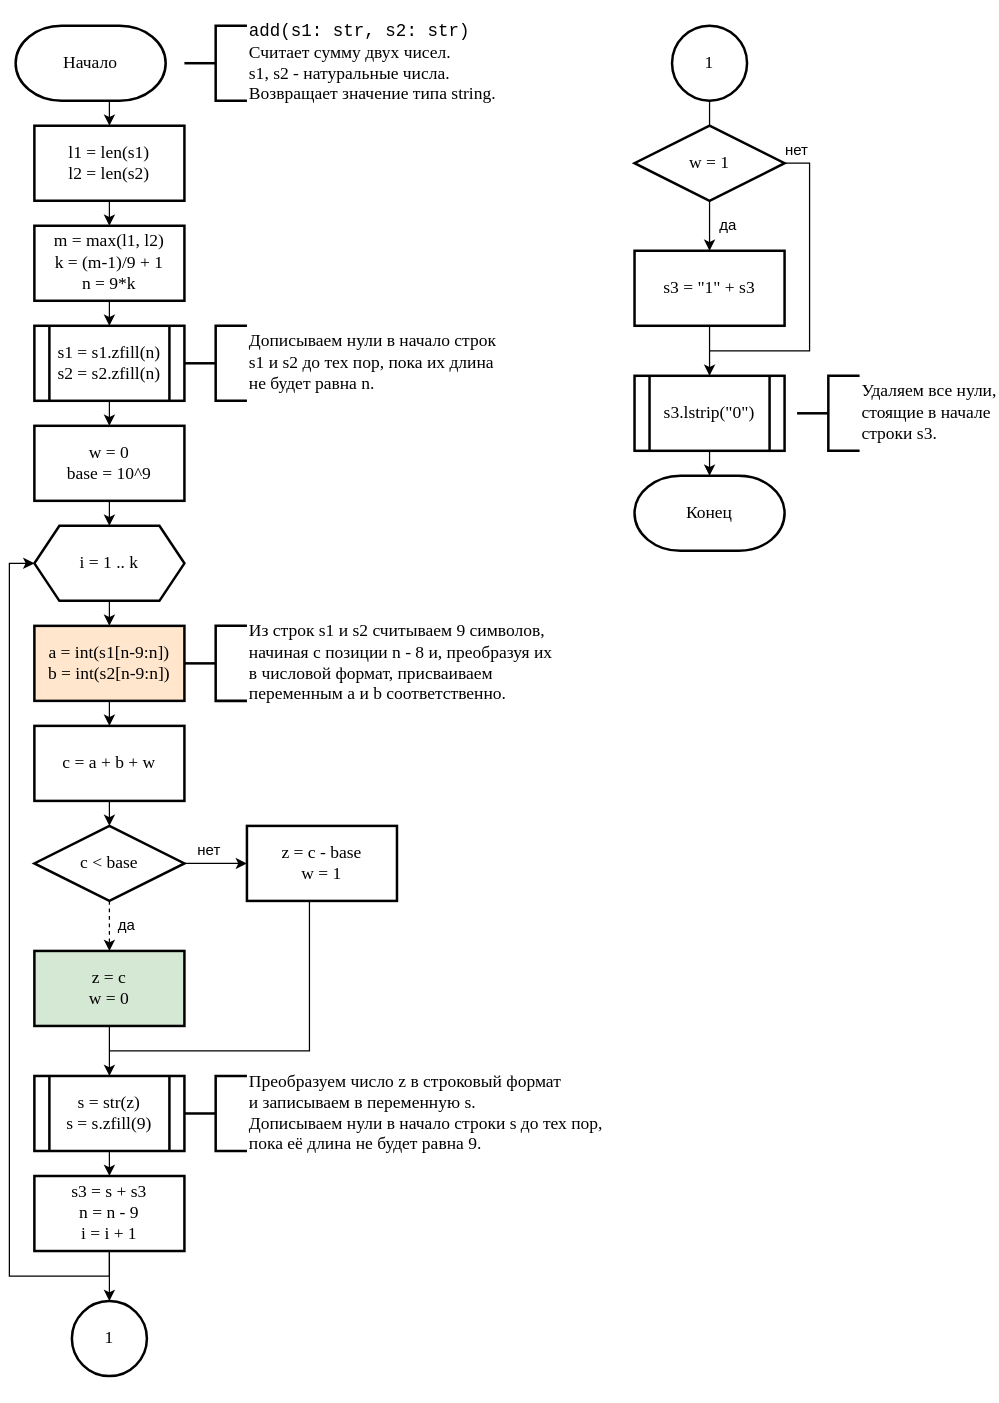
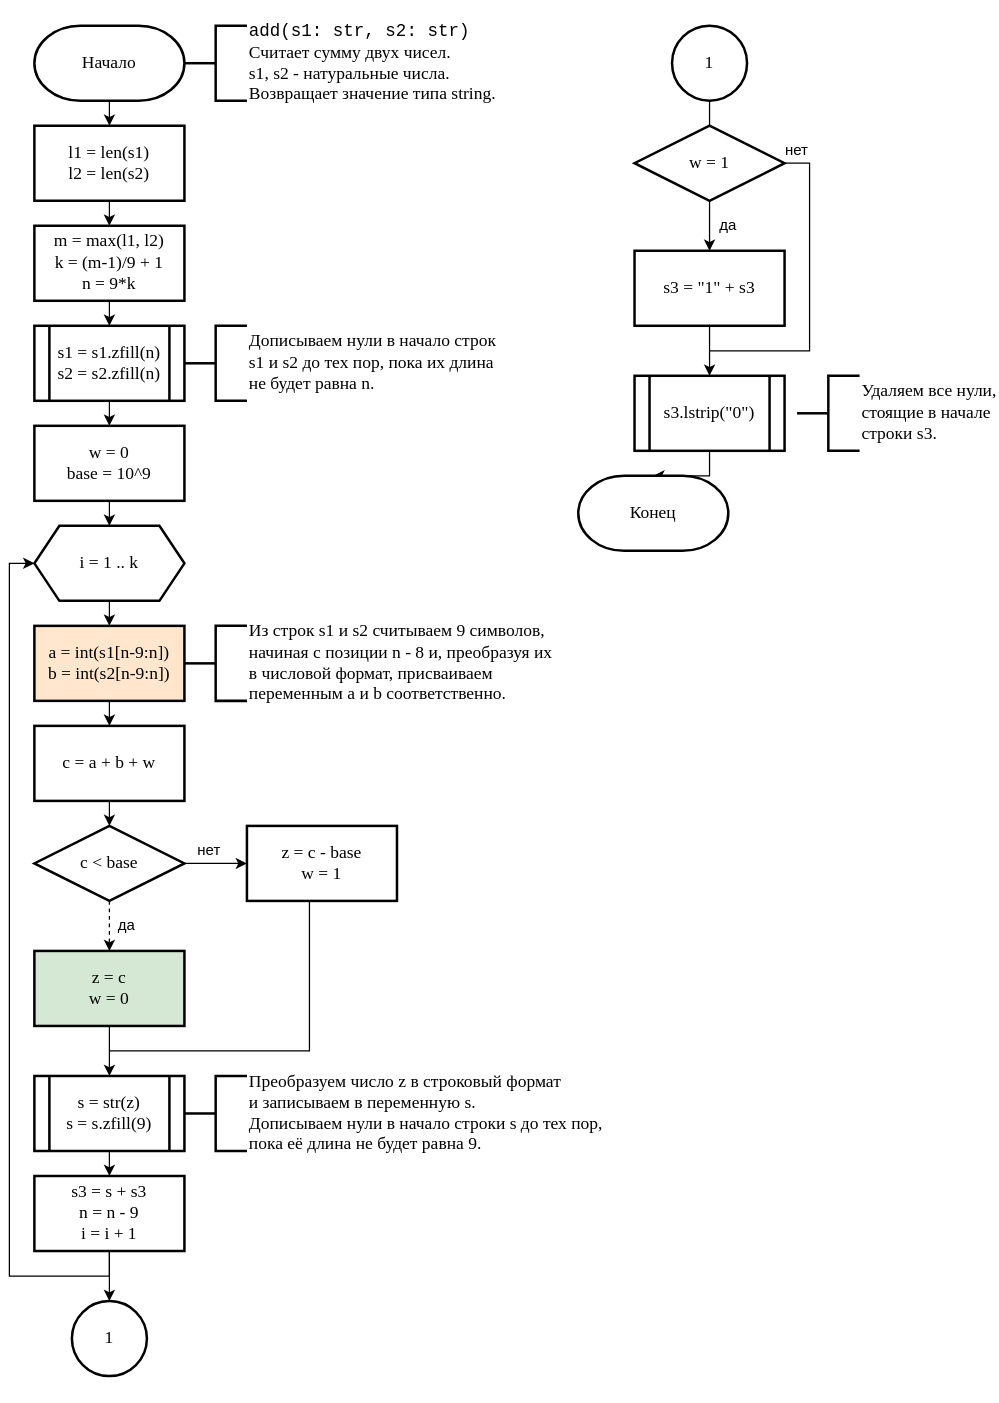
- <mxCell id="3" value="Начало" style="strokeWidth=2;html=1;shape=mxgraph.flowchart.terminator;whiteSpace=wrap;fontSize=14;fontFamily=Times New Roman;" parent="1" vertex="1"><mxGeometry x="5" y="20" width="120" height="60" as="geometry" /></mxCell>
+ <mxCell id="3" value="Начало" style="strokeWidth=2;html=1;shape=mxgraph.flowchart.terminator;whiteSpace=wrap;fontSize=14;fontFamily=Times New Roman;" parent="1" vertex="1"><mxGeometry x="20" y="20" width="120" height="60" as="geometry" /></mxCell>
- <mxCell id="44" value="Конец" style="strokeWidth=2;html=1;shape=mxgraph.flowchart.terminator;whiteSpace=wrap;fontSize=14;fontFamily=Times New Roman;" parent="1" vertex="1"><mxGeometry x="500" y="380" width="120" height="60" as="geometry" /></mxCell>
+ <mxCell id="44" value="Конец" style="strokeWidth=2;html=1;shape=mxgraph.flowchart.terminator;whiteSpace=wrap;fontSize=14;fontFamily=Times New Roman;" parent="1" vertex="1"><mxGeometry x="455" y="380" width="120" height="60" as="geometry" /></mxCell>
